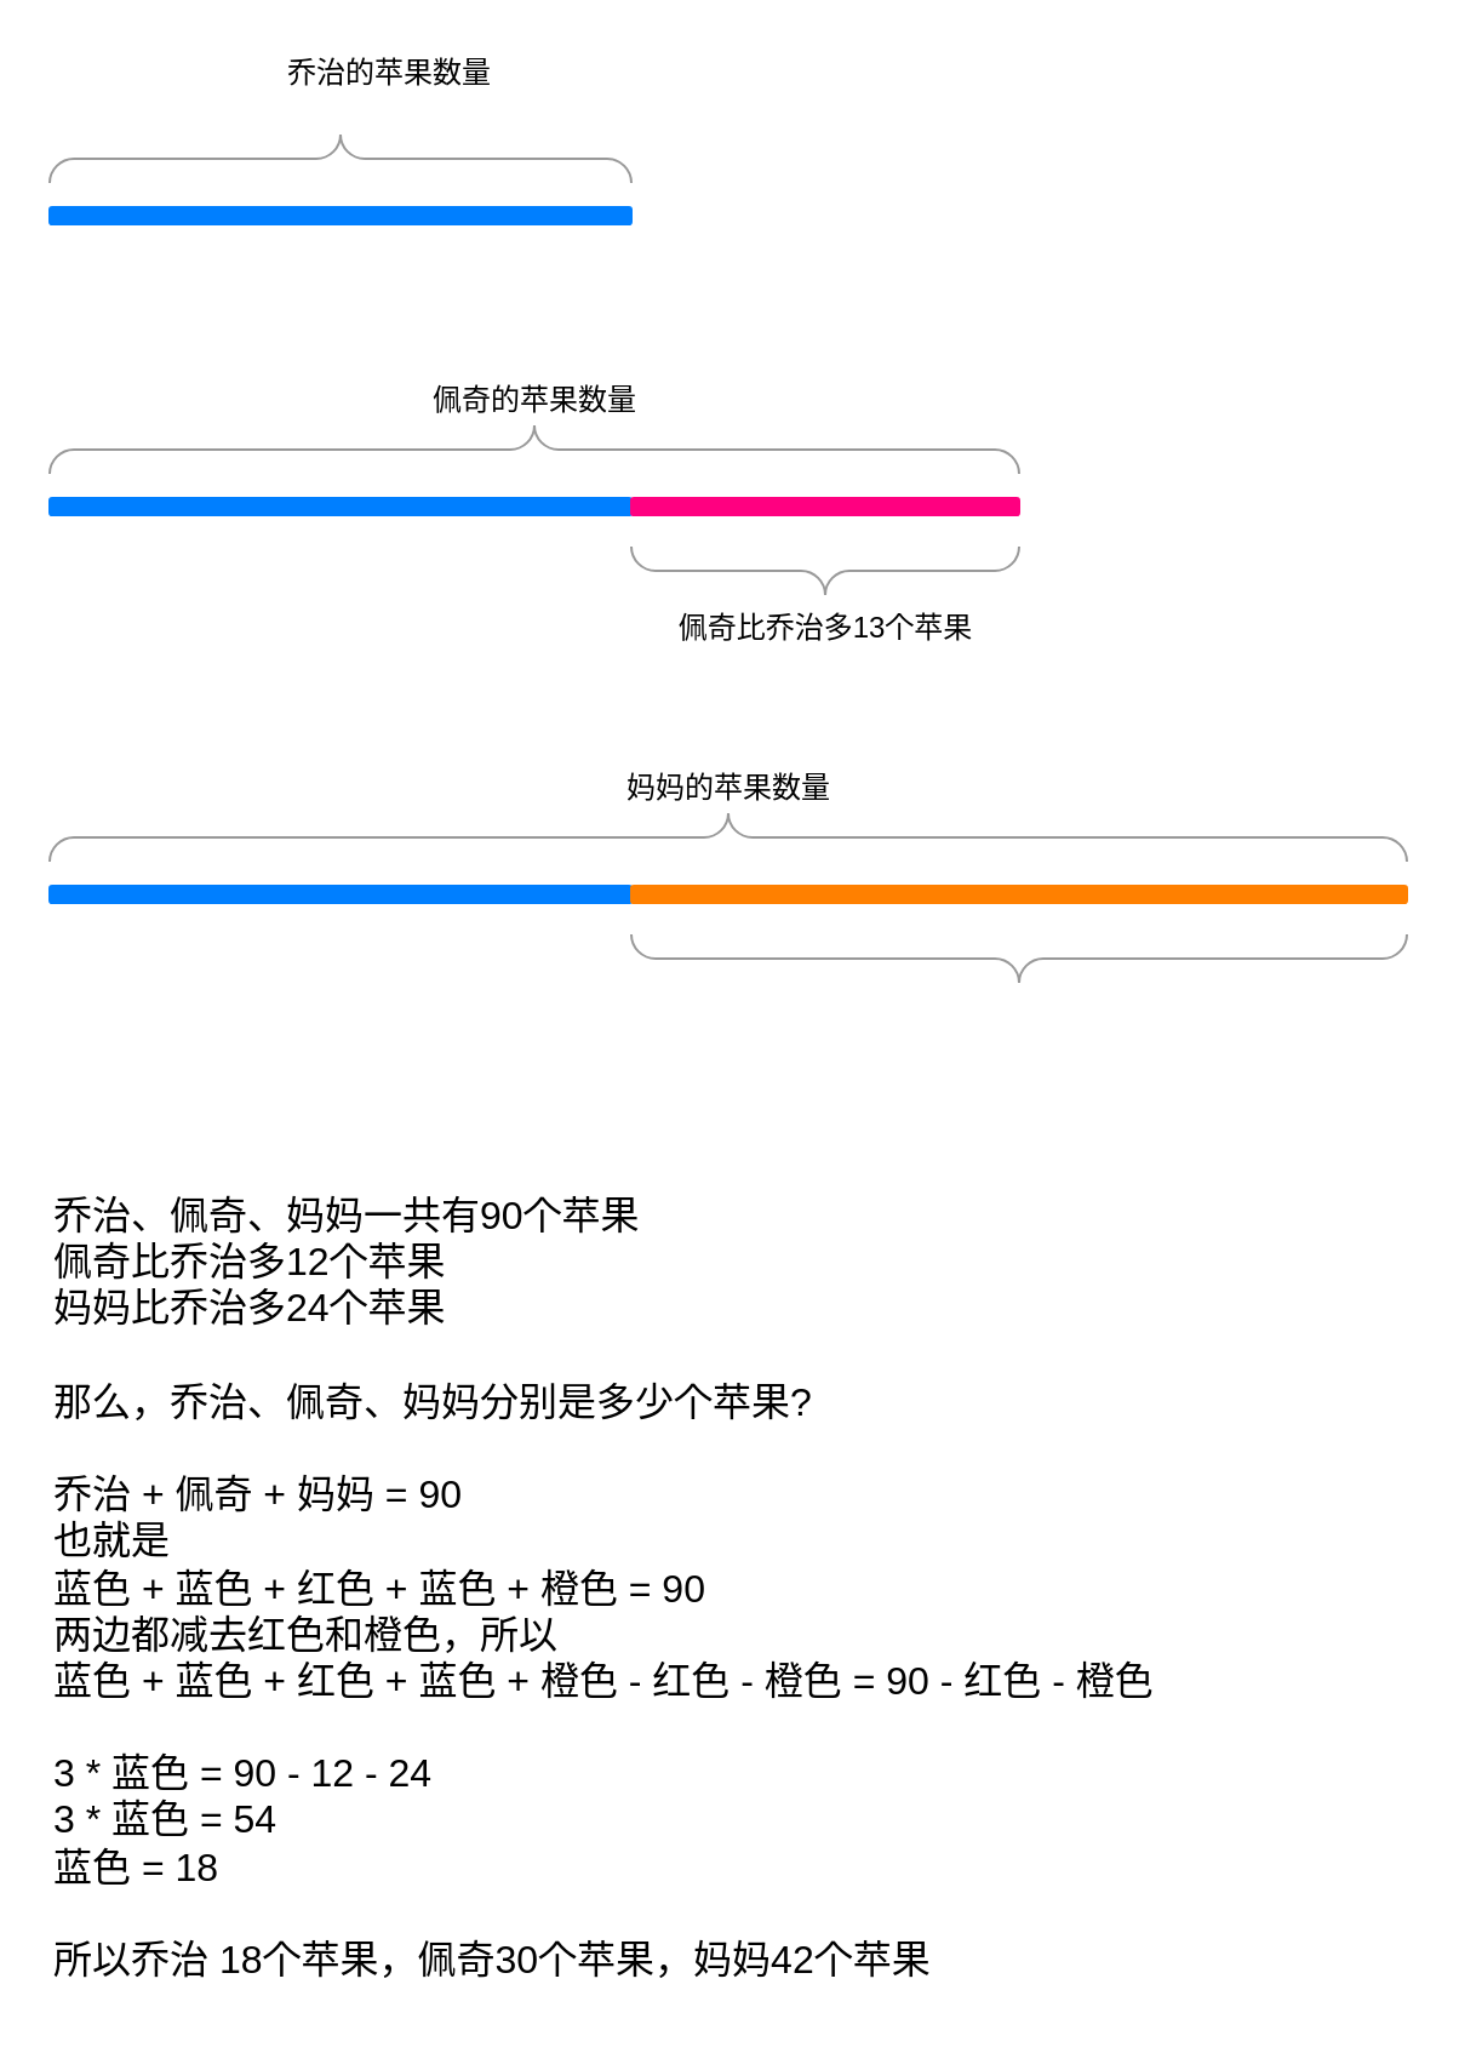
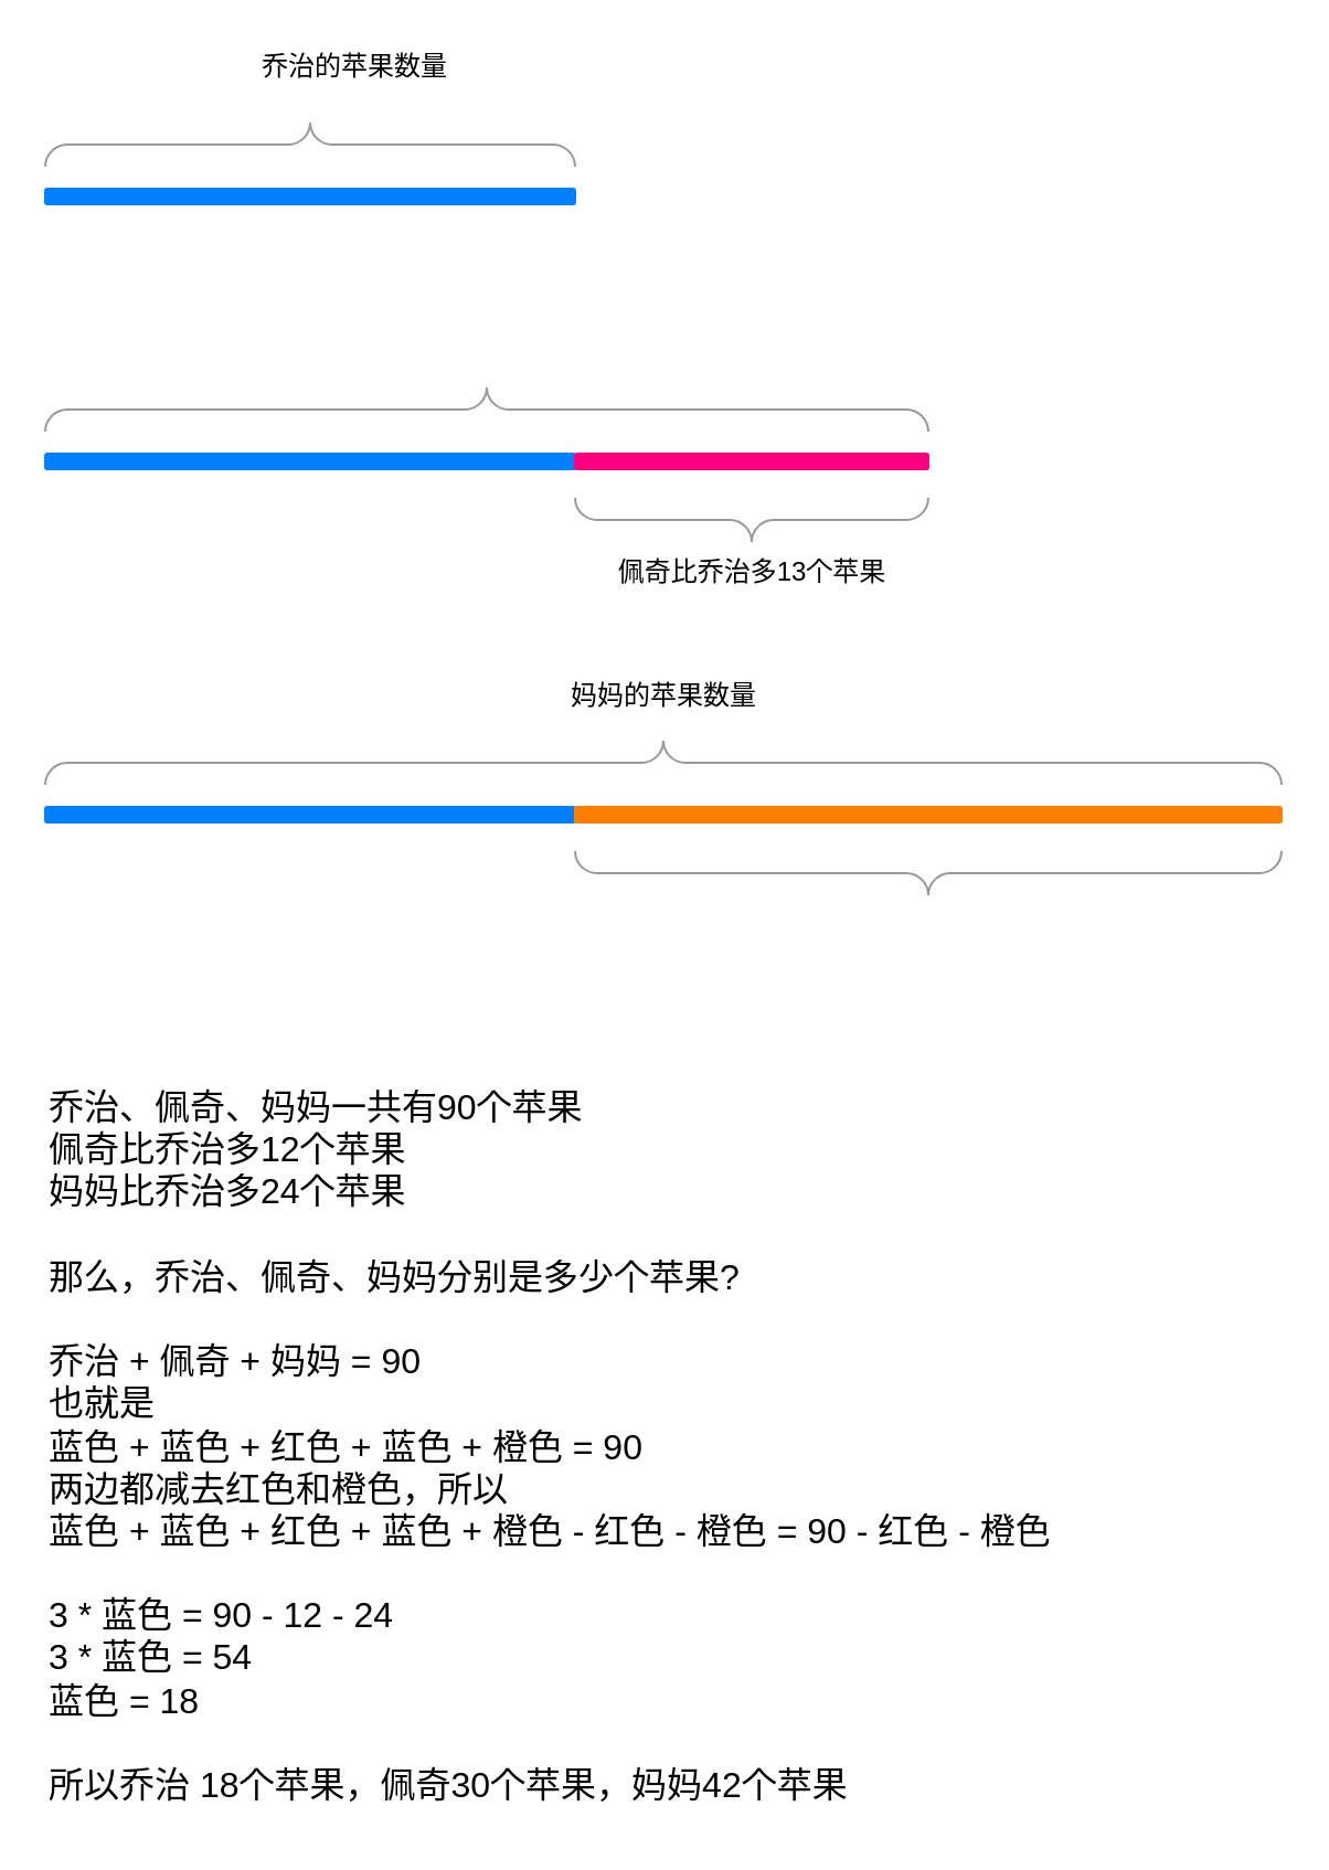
- <mxCell id="11" value="佩奇的苹果数量" style="text;html=1;align=center;verticalAlign=middle;resizable=0;points=[];autosize=1;strokeColor=none;fillColor=none;" parent="1" vertex="1"><mxGeometry x="170" y="155" width="100" height="20" as="geometry" /></mxCell>
- <mxCell id="14" value="妈妈的苹果数量" style="text;html=1;align=center;verticalAlign=middle;resizable=0;points=[];autosize=1;strokeColor=none;fillColor=none;" parent="1" vertex="1"><mxGeometry x="250" y="315" width="100" height="20" as="geometry" /></mxCell>
+ <mxCell id="14" value="妈妈的苹果数量" style="text;html=1;align=center;verticalAlign=middle;resizable=0;points=[];autosize=1;strokeColor=none;fillColor=none;" parent="1" vertex="1"><mxGeometry x="250" y="305" width="100" height="20" as="geometry" /></mxCell>
